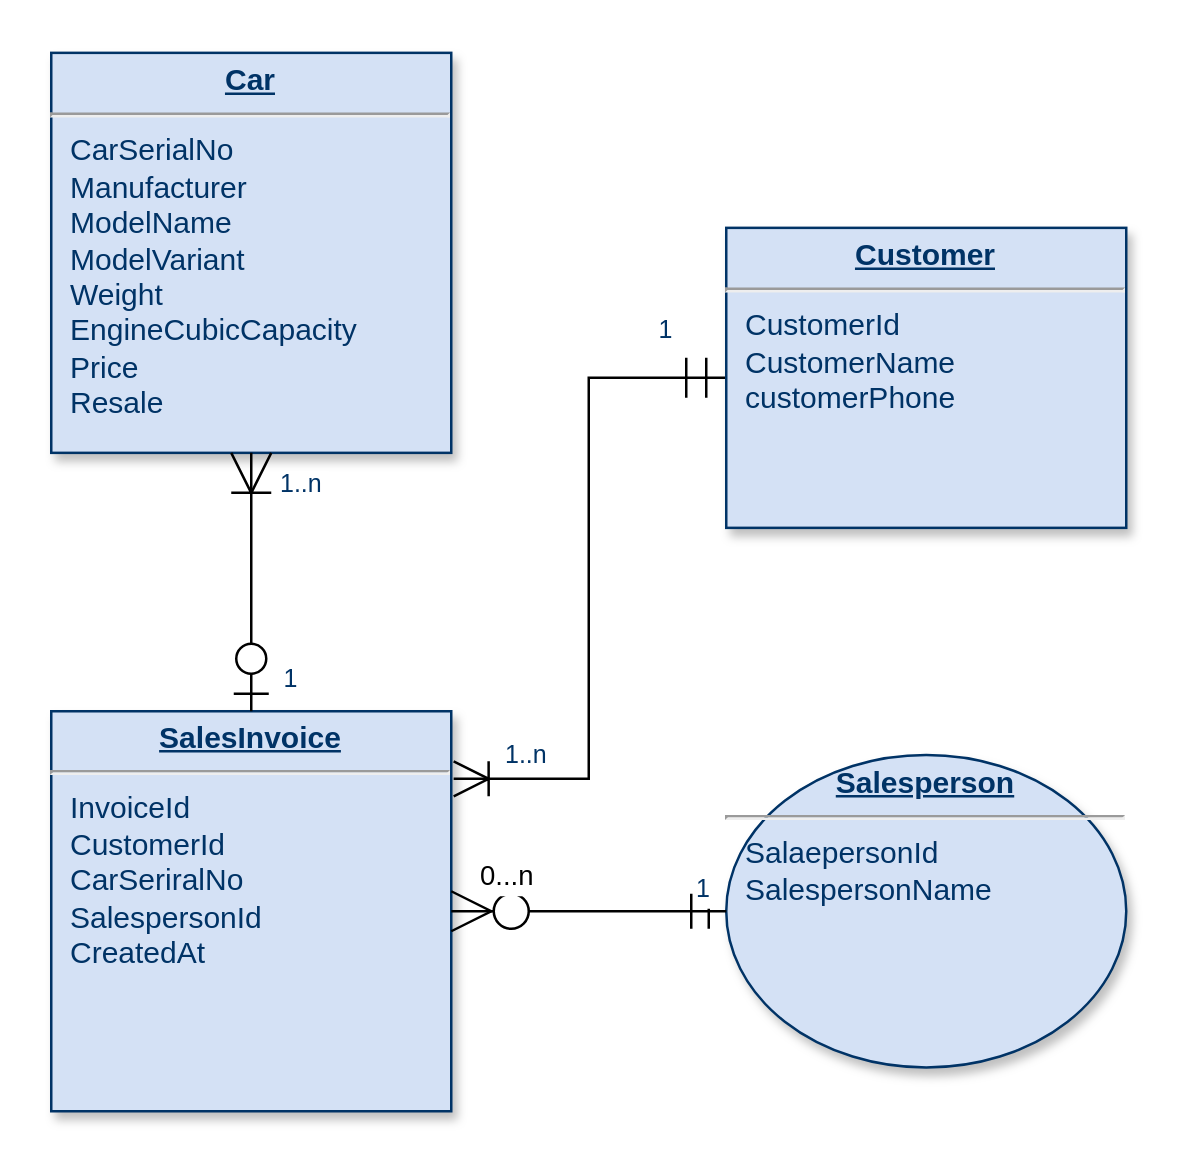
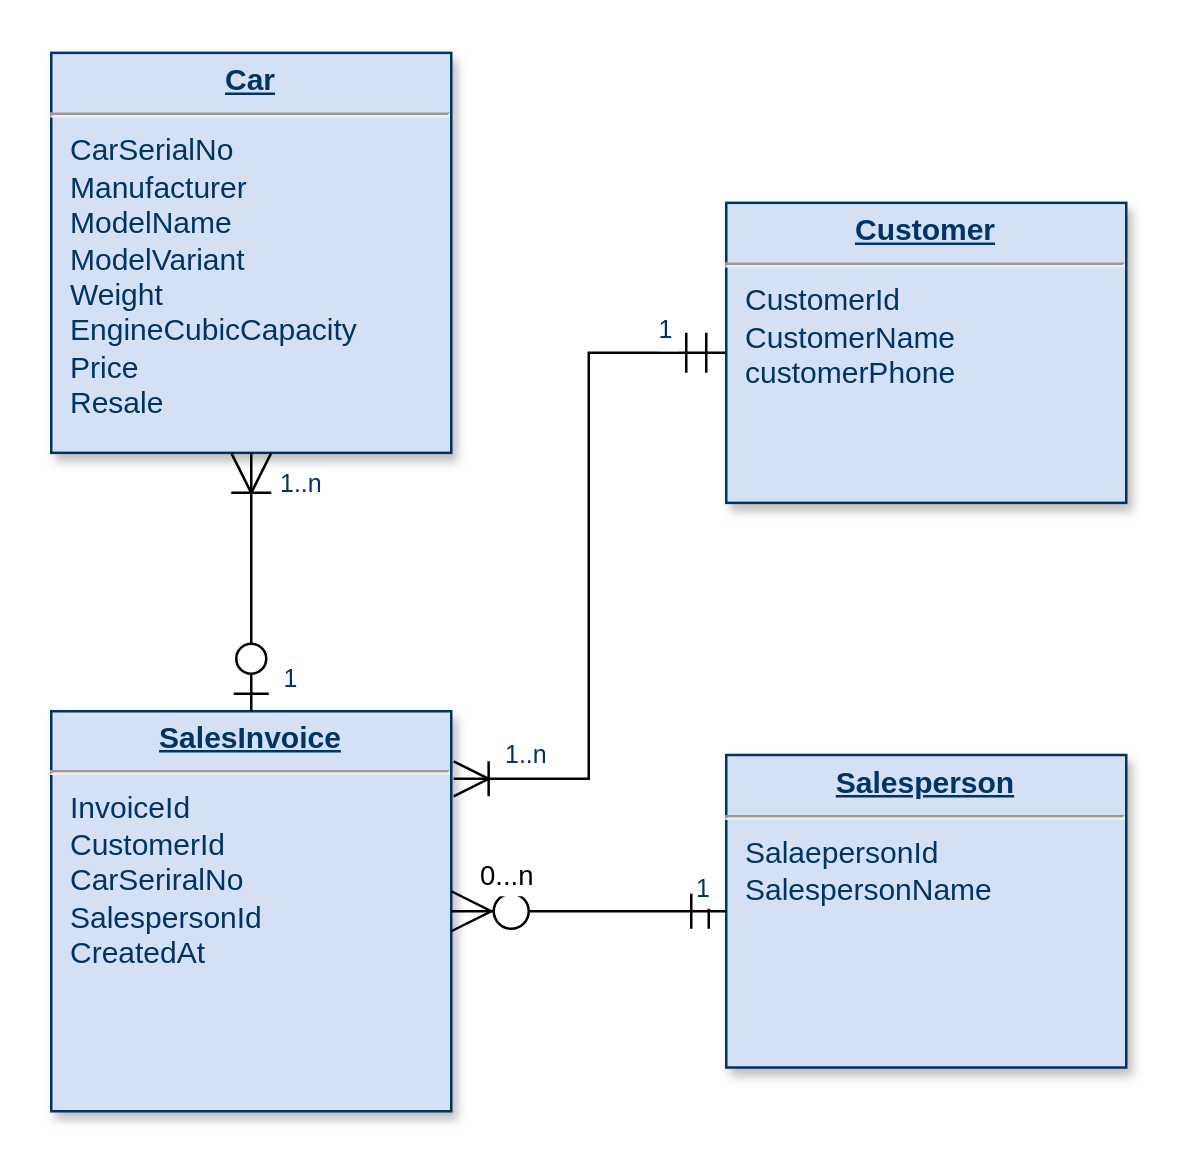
- <mxCell id="3" value="&lt;p style=&quot;margin: 0px ; margin-top: 4px ; text-align: center ; text-decoration: underline&quot;&gt;&lt;b&gt;Customer&lt;/b&gt;&lt;/p&gt;&lt;hr&gt;&lt;p style=&quot;margin: 0px ; margin-left: 8px&quot;&gt;CustomerId&lt;br&gt;CustomerName&lt;/p&gt;&lt;p style=&quot;margin: 0px ; margin-left: 8px&quot;&gt;customerPhone&lt;/p&gt;" style="verticalAlign=top;align=left;overflow=fill;fontSize=12;fontFamily=Helvetica;html=1;strokeColor=#003366;shadow=1;fillColor=#D4E1F5;fontColor=#003366" parent="1" vertex="1"><mxGeometry x="290" y="90.64" width="160" height="120" as="geometry" /></mxCell>
+ <mxCell id="3" value="&lt;p style=&quot;margin: 0px ; margin-top: 4px ; text-align: center ; text-decoration: underline&quot;&gt;&lt;b&gt;Customer&lt;/b&gt;&lt;/p&gt;&lt;hr&gt;&lt;p style=&quot;margin: 0px ; margin-left: 8px&quot;&gt;CustomerId&lt;br&gt;CustomerName&lt;/p&gt;&lt;p style=&quot;margin: 0px ; margin-left: 8px&quot;&gt;customerPhone&lt;/p&gt;" style="verticalAlign=top;align=left;overflow=fill;fontSize=12;fontFamily=Helvetica;html=1;strokeColor=#003366;shadow=1;fillColor=#D4E1F5;fontColor=#003366" parent="1" vertex="1"><mxGeometry x="290" y="80.64" width="160" height="120" as="geometry" /></mxCell>
- <mxCell id="4" value="&lt;p style=&quot;margin: 0px ; margin-top: 4px ; text-align: center ; text-decoration: underline&quot;&gt;&lt;b&gt;Salesperson&lt;/b&gt;&lt;/p&gt;&lt;hr&gt;&lt;p style=&quot;margin: 0px ; margin-left: 8px&quot;&gt;SalaepersonId&lt;/p&gt;&lt;p style=&quot;margin: 0px ; margin-left: 8px&quot;&gt;SalespersonName&lt;/p&gt;" style="ellipse;verticalAlign=top;align=left;overflow=fill;fontSize=12;fontFamily=Helvetica;html=1;strokeColor=#003366;shadow=1;fillColor=#D4E1F5;fontColor=#003366;" parent="1" vertex="1"><mxGeometry x="290" y="301.5" width="160" height="125" as="geometry" /></mxCell>
+ <mxCell id="4" value="&lt;p style=&quot;margin: 0px ; margin-top: 4px ; text-align: center ; text-decoration: underline&quot;&gt;&lt;b&gt;Salesperson&lt;/b&gt;&lt;/p&gt;&lt;hr&gt;&lt;p style=&quot;margin: 0px ; margin-left: 8px&quot;&gt;SalaepersonId&lt;/p&gt;&lt;p style=&quot;margin: 0px ; margin-left: 8px&quot;&gt;SalespersonName&lt;/p&gt;" style="verticalAlign=top;align=left;overflow=fill;fontSize=12;fontFamily=Helvetica;html=1;strokeColor=#003366;shadow=1;fillColor=#D4E1F5;fontColor=#003366" parent="1" vertex="1"><mxGeometry x="290" y="301.5" width="160" height="125" as="geometry" /></mxCell>
